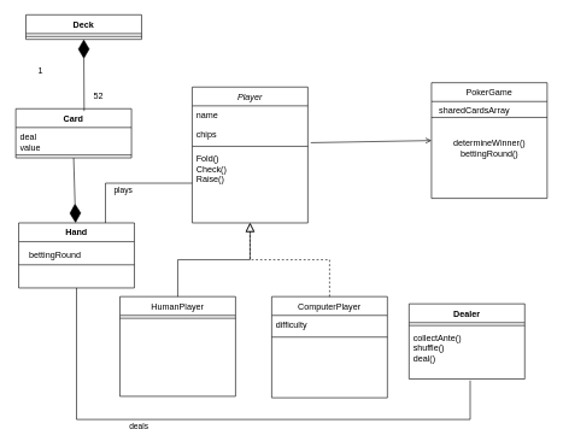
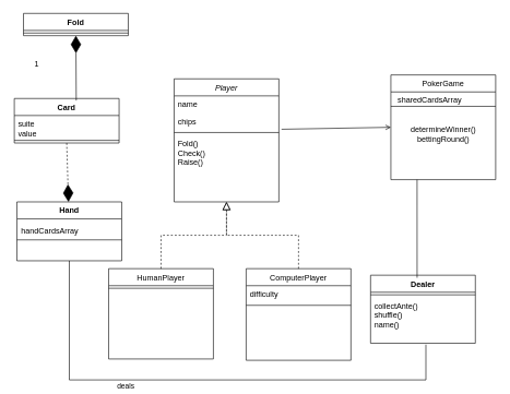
- <mxCell id="20" value="Deck" style="swimlane;fontStyle=1;align=center;verticalAlign=top;childLayout=stackLayout;horizontal=1;startSize=26;horizontalStack=0;resizeParent=1;resizeParentMax=0;resizeLast=0;collapsible=1;marginBottom=0;whiteSpace=wrap;html=1;" parent="1" vertex="1"><mxGeometry x="35" y="20" width="160" height="34" as="geometry" /></mxCell>
+ <mxCell id="20" value="Fold" style="swimlane;fontStyle=1;align=center;verticalAlign=top;childLayout=stackLayout;horizontal=1;startSize=26;horizontalStack=0;resizeParent=1;resizeParentMax=0;resizeLast=0;collapsible=1;marginBottom=0;whiteSpace=wrap;html=1;" parent="1" vertex="1"><mxGeometry x="35" y="20" width="160" height="34" as="geometry" /></mxCell>
- <mxCell id="33" value="52" style="text;html=1;align=center;verticalAlign=middle;resizable=0;points=[];autosize=1;strokeColor=none;fillColor=none;" vertex="1" parent="1"><mxGeometry x="115" y="118" width="40" height="30" as="geometry" /></mxCell>
- <mxCell id="23" value="deal&lt;div&gt;value&lt;/div&gt;" style="text;strokeColor=none;fillColor=none;align=left;verticalAlign=top;spacingLeft=4;spacingRight=4;overflow=hidden;rotatable=0;points=[[0,0.5],[1,0.5]];portConstraint=eastwest;whiteSpace=wrap;html=1;" parent="22" vertex="1"><mxGeometry y="26" width="160" height="34" as="geometry" /></mxCell>
+ <mxCell id="23" value="suite&lt;div&gt;value&lt;/div&gt;" style="text;strokeColor=none;fillColor=none;align=left;verticalAlign=top;spacingLeft=4;spacingRight=4;overflow=hidden;rotatable=0;points=[[0,0.5],[1,0.5]];portConstraint=eastwest;whiteSpace=wrap;html=1;" parent="22" vertex="1"><mxGeometry y="26" width="160" height="34" as="geometry" /></mxCell>
- <mxCell id="28" value="" style="endArrow=diamondThin;endFill=1;endSize=24;html=1;rounded=0;exitX=0.5;exitY=1;exitDx=0;exitDy=0;" parent="1" source="22" target="25" edge="1"><mxGeometry width="160" relative="1" as="geometry"><mxPoint x="103.56" y="234.492" as="sourcePoint" /><mxPoint x="75" y="390" as="targetPoint" /></mxGeometry></mxCell>
+ <mxCell id="28" value="" style="endArrow=diamondThin;endFill=1;endSize=24;html=1;rounded=0;exitX=0.5;exitY=1;exitDx=0;exitDy=0;dashed=1;" parent="1" source="22" target="25" edge="1"><mxGeometry width="160" relative="1" as="geometry"><mxPoint x="103.56" y="234.492" as="sourcePoint" /><mxPoint x="75" y="390" as="targetPoint" /></mxGeometry></mxCell>
- <mxCell id="34" value="" style="endArrow=none;html=1;edgeStyle=orthogonalEdgeStyle;rounded=0;exitX=0.75;exitY=0;exitDx=0;exitDy=0;entryX=0;entryY=0.5;entryDx=0;entryDy=0;" edge="1" parent="1" source="25" target="6"><mxGeometry relative="1" as="geometry"><mxPoint x="205" y="290" as="sourcePoint" /><mxPoint x="365" y="290" as="targetPoint" /></mxGeometry></mxCell>
- <mxCell id="35" value="plays" style="edgeLabel;resizable=0;html=1;align=left;verticalAlign=bottom;" connectable="0" vertex="1" parent="34"><mxGeometry x="-1" relative="1" as="geometry"><mxPoint x="10" y="-38" as="offset" /></mxGeometry></mxCell>
+ <mxCell id="29" value="" style="endArrow=none;html=1;edgeStyle=orthogonalEdgeStyle;rounded=0;exitX=0.25;exitY=1;exitDx=0;exitDy=0;entryX=0.444;entryY=0.038;entryDx=0;entryDy=0;entryPerimeter=0;" parent="1" source="14" target="17" edge="1"><mxGeometry relative="1" as="geometry"><mxPoint x="635" y="190" as="sourcePoint" /><mxPoint x="535" y="370" as="targetPoint" /></mxGeometry></mxCell>
- <mxCell id="38" value="bettingRound" style="text;html=1;align=center;verticalAlign=middle;resizable=0;points=[];autosize=1;strokeColor=none;fillColor=none;" vertex="1" parent="1"><mxGeometry x="20" y="338" width="110" height="30" as="geometry" /></mxCell>
+ <mxCell id="38" value="handCardsArray" style="text;html=1;align=center;verticalAlign=middle;resizable=0;points=[];autosize=1;strokeColor=none;fillColor=none;" vertex="1" parent="1"><mxGeometry x="20" y="338" width="110" height="30" as="geometry" /></mxCell>
- <mxCell id="9" value="" style="endArrow=block;endSize=10;endFill=0;shadow=0;strokeWidth=1;rounded=0;edgeStyle=elbowEdgeStyle;elbow=vertical;" parent="1" source="7" target="2" edge="1"><mxGeometry width="160" relative="1" as="geometry"><mxPoint x="245" y="253" as="sourcePoint" /><mxPoint x="245" y="253" as="targetPoint" /></mxGeometry></mxCell>
+ <mxCell id="9" value="" style="endArrow=block;endSize=10;endFill=0;shadow=0;strokeWidth=1;rounded=0;edgeStyle=elbowEdgeStyle;elbow=vertical;dashed=1;" parent="1" source="7" target="2" edge="1"><mxGeometry width="160" relative="1" as="geometry"><mxPoint x="245" y="253" as="sourcePoint" /><mxPoint x="245" y="253" as="targetPoint" /></mxGeometry></mxCell>
- <mxCell id="19" value="collectAnte()&lt;div&gt;shuffle()&lt;/div&gt;&lt;div&gt;deal()&lt;/div&gt;" style="text;strokeColor=none;fillColor=none;align=left;verticalAlign=top;spacingLeft=4;spacingRight=4;overflow=hidden;rotatable=0;points=[[0,0.5],[1,0.5]];portConstraint=eastwest;whiteSpace=wrap;html=1;" parent="17" vertex="1"><mxGeometry y="34" width="160" height="70" as="geometry" /></mxCell>
+ <mxCell id="19" value="collectAnte()&lt;div&gt;shuffle()&lt;/div&gt;&lt;div&gt;name()&lt;/div&gt;" style="text;strokeColor=none;fillColor=none;align=left;verticalAlign=top;spacingLeft=4;spacingRight=4;overflow=hidden;rotatable=0;points=[[0,0.5],[1,0.5]];portConstraint=eastwest;whiteSpace=wrap;html=1;" parent="17" vertex="1"><mxGeometry y="34" width="160" height="70" as="geometry" /></mxCell>
